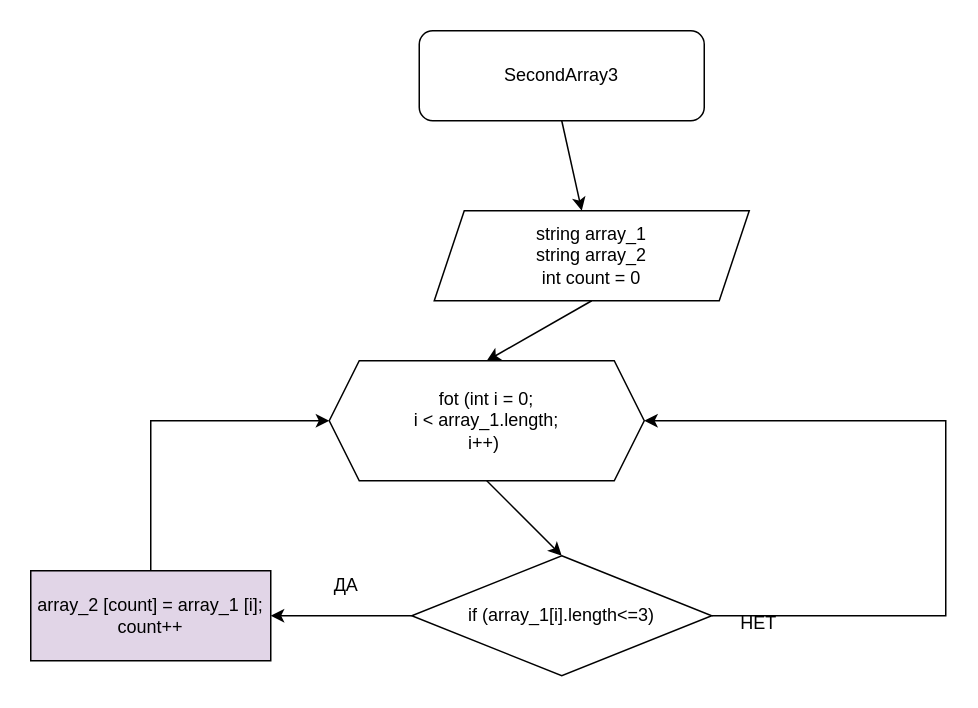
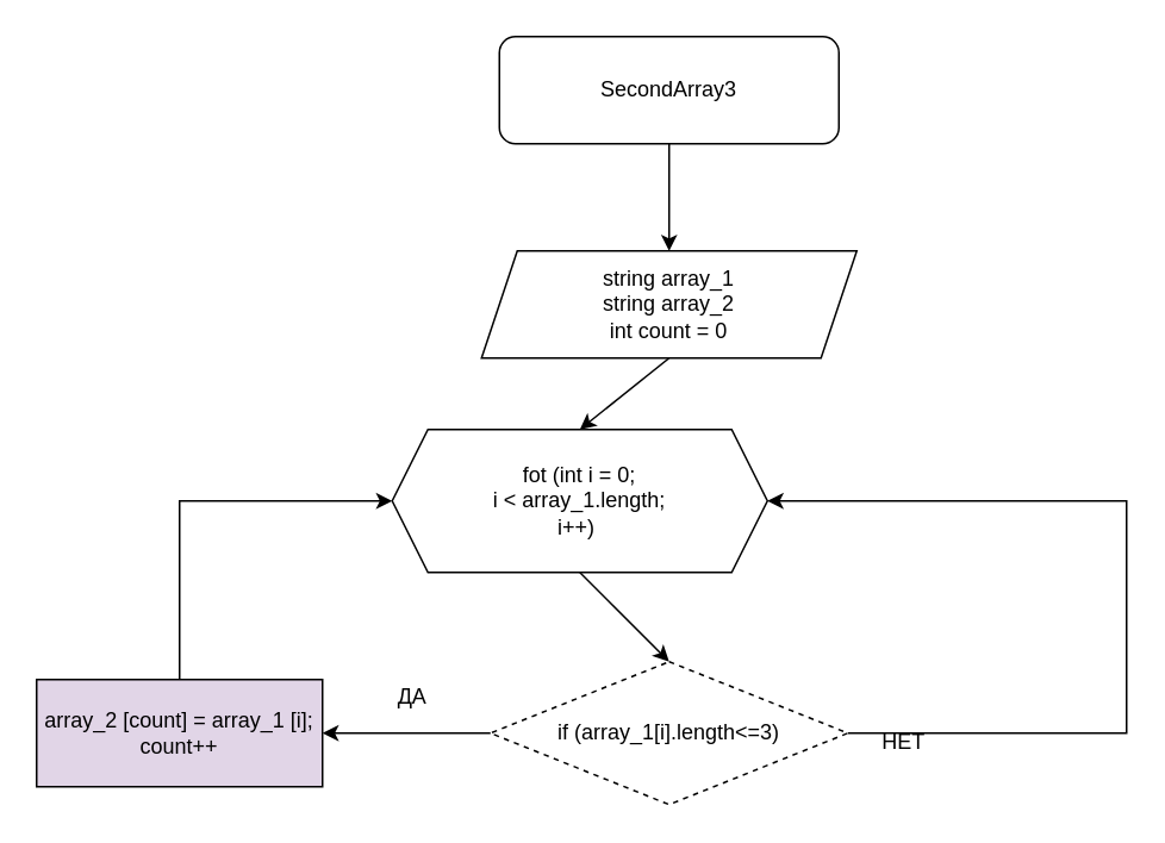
- <mxCell id="3" value="string array_1&lt;br&gt;string array_2&lt;br&gt;int count = 0" style="shape=parallelogram;perimeter=parallelogramPerimeter;whiteSpace=wrap;html=1;fixedSize=1;" vertex="1" parent="1"><mxGeometry x="289" y="140" width="210" height="60" as="geometry" /></mxCell>
+ <mxCell id="3" value="string array_1&lt;br&gt;string array_2&lt;br&gt;int count = 0" style="shape=parallelogram;perimeter=parallelogramPerimeter;whiteSpace=wrap;html=1;fixedSize=1;" vertex="1" parent="1"><mxGeometry x="269" y="140" width="210" height="60" as="geometry" /></mxCell>
- <mxCell id="5" value="if (array_1[i].length&amp;lt;=3)" style="rhombus;whiteSpace=wrap;html=1;" vertex="1" parent="1"><mxGeometry x="274" y="370" width="200" height="80" as="geometry" /></mxCell>
+ <mxCell id="5" value="if (array_1[i].length&amp;lt;=3)" style="rhombus;whiteSpace=wrap;html=1;dashed=1;" vertex="1" parent="1"><mxGeometry x="274" y="370" width="200" height="80" as="geometry" /></mxCell>
